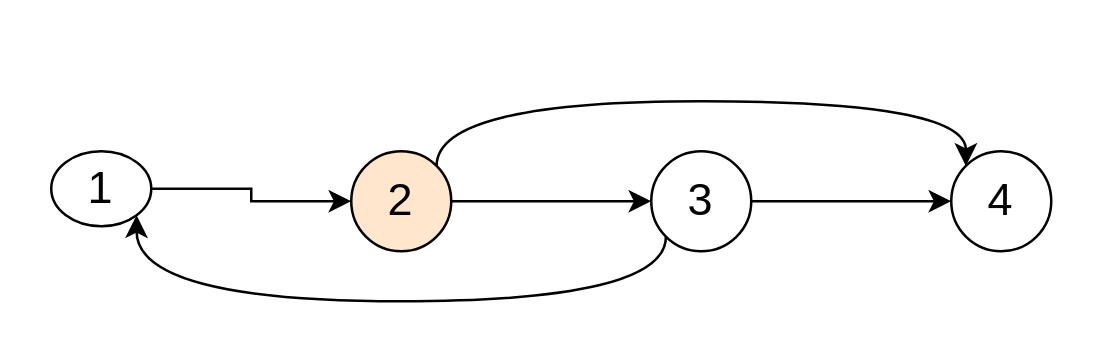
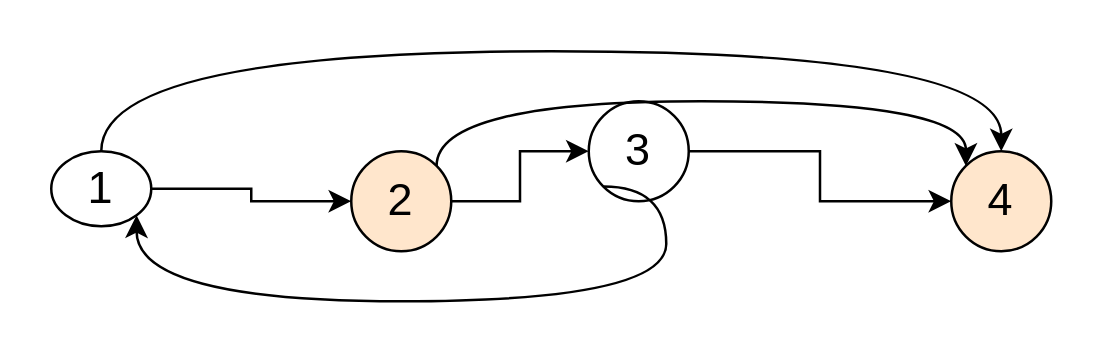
+ <mxCell id="11" value="" style="endArrow=classic;html=1;fontSize=18;exitX=0.5;exitY=0;exitDx=0;exitDy=0;entryX=0.5;entryY=0;entryDx=0;entryDy=0;edgeStyle=orthogonalEdgeStyle;curved=1;" edge="1" parent="1" source="3" target="8"><mxGeometry width="50" height="50" relative="1" as="geometry"><mxPoint x="180" y="0" as="sourcePoint" /><mxPoint x="230" y="-50" as="targetPoint" /><Array as="points"><mxPoint x="40" y="20" /><mxPoint x="400" y="20" /></Array></mxGeometry></mxCell>
- <mxCell id="7" value="3" style="ellipse;whiteSpace=wrap;html=1;aspect=fixed;fontSize=18;" vertex="1" parent="1"><mxGeometry x="260" y="60" width="40" height="40" as="geometry" /></mxCell>
+ <mxCell id="7" value="3" style="ellipse;whiteSpace=wrap;html=1;aspect=fixed;fontSize=18;" vertex="1" parent="1"><mxGeometry x="235" y="40" width="40" height="40" as="geometry" /></mxCell>
- <mxCell id="8" value="4" style="ellipse;whiteSpace=wrap;html=1;aspect=fixed;fontSize=18;" vertex="1" parent="1"><mxGeometry x="380" y="60" width="40" height="40" as="geometry" /></mxCell>
+ <mxCell id="8" value="4" style="ellipse;whiteSpace=wrap;html=1;aspect=fixed;fontSize=18;fillColor=#ffe6cc;" vertex="1" parent="1"><mxGeometry x="380" y="60" width="40" height="40" as="geometry" /></mxCell>
